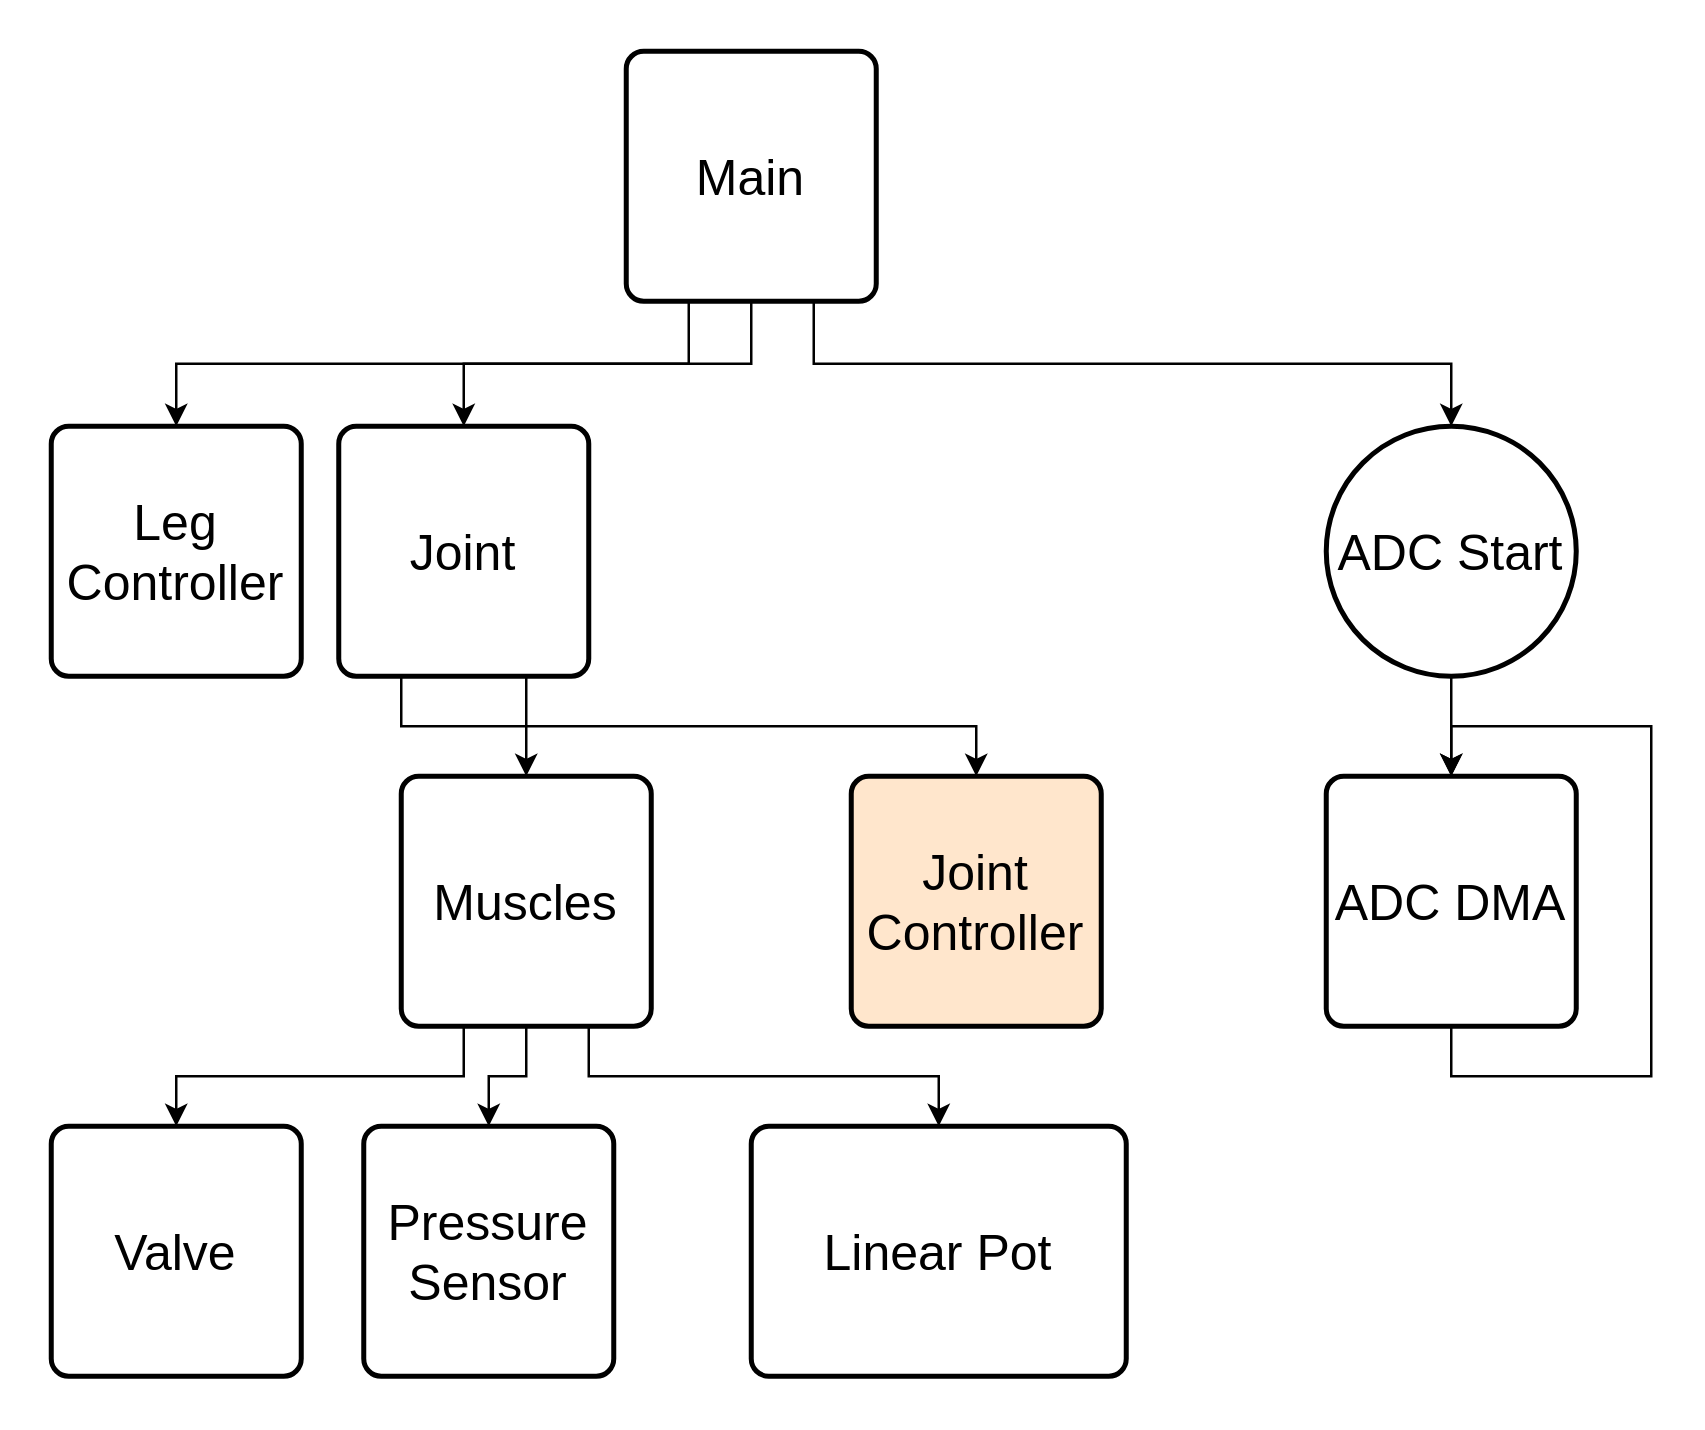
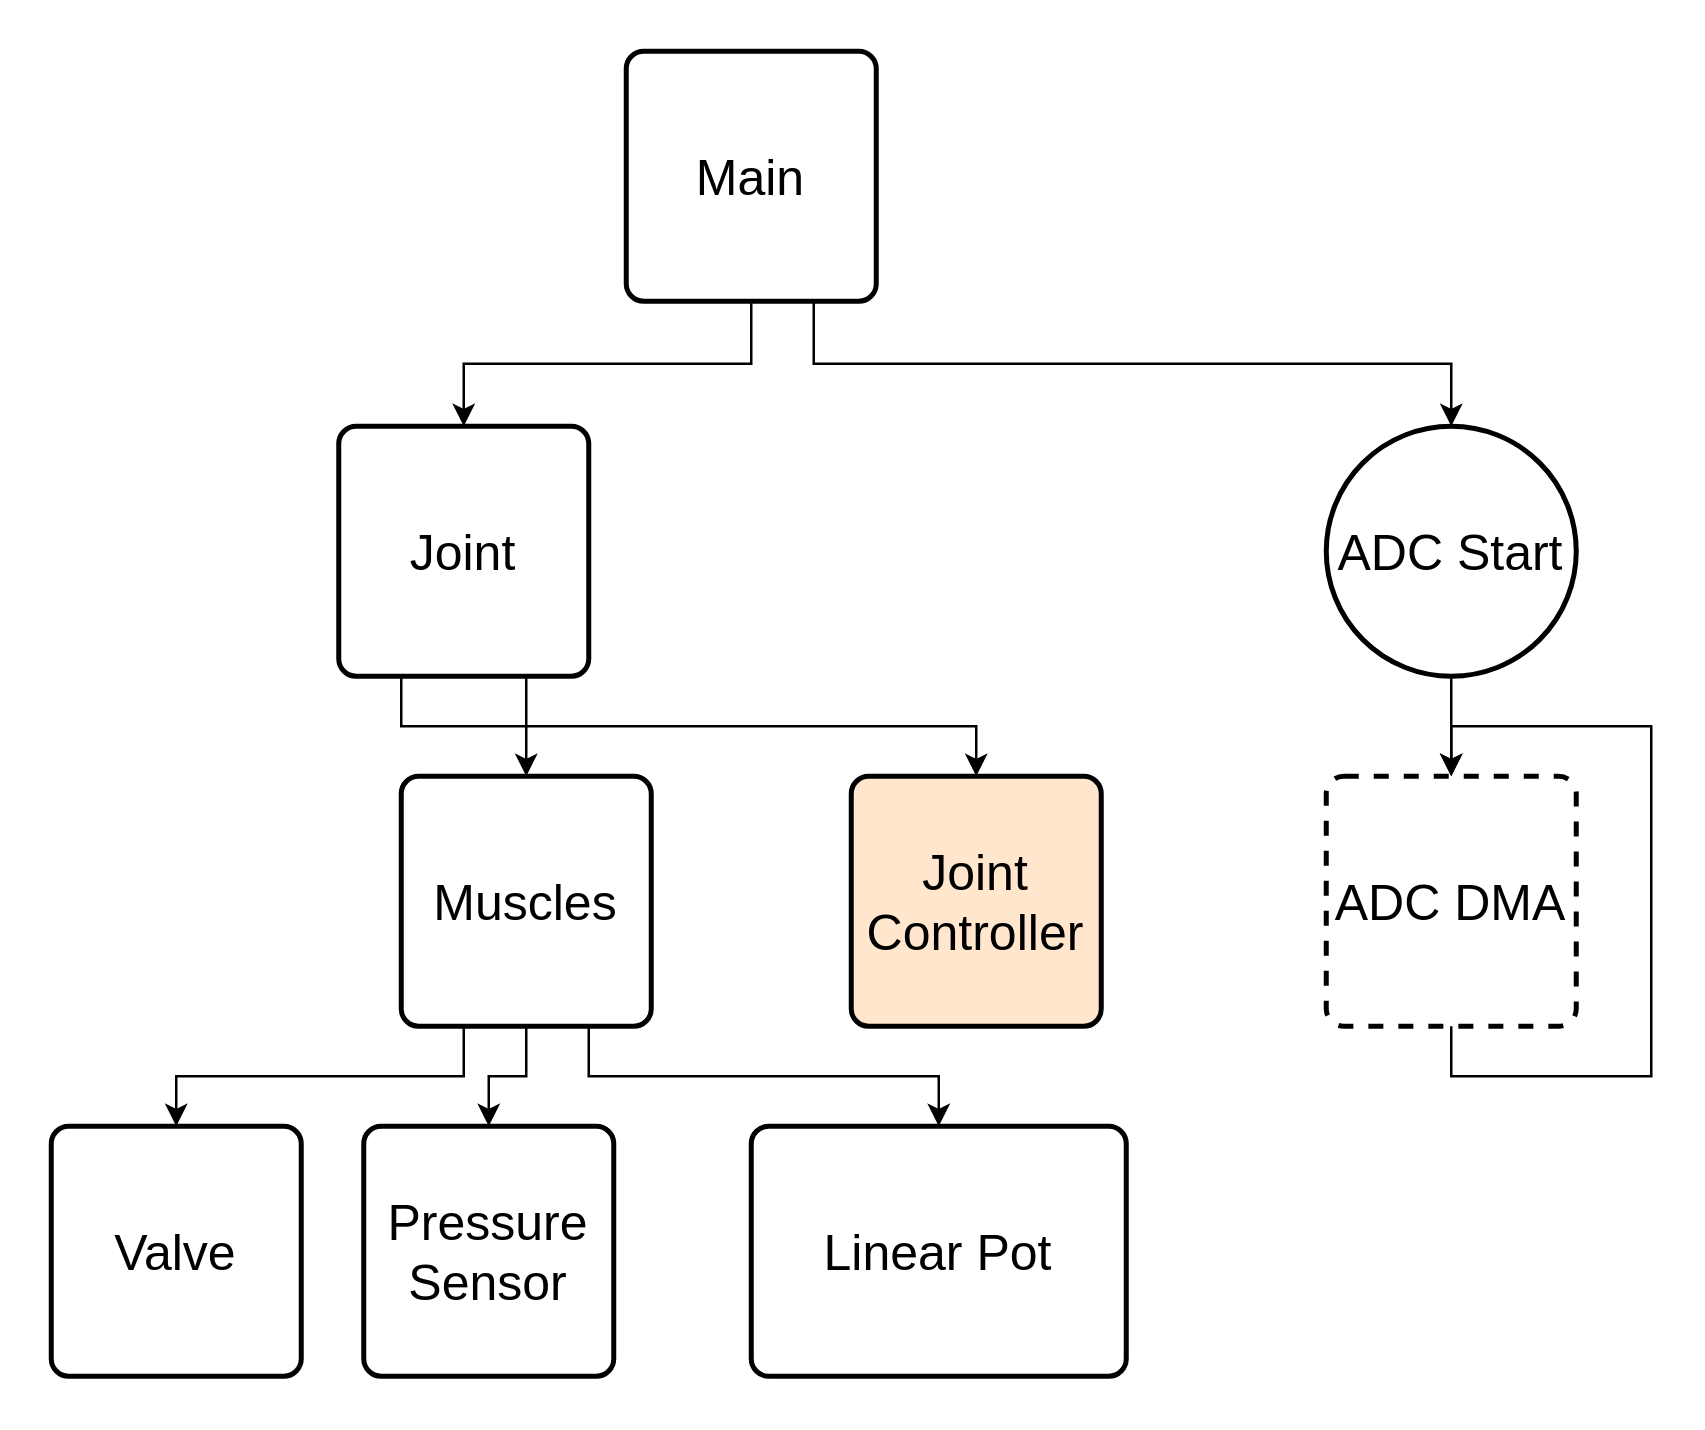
- <mxCell id="3" style="edgeStyle=orthogonalEdgeStyle;rounded=0;orthogonalLoop=1;jettySize=auto;html=1;exitX=0.25;exitY=1;exitDx=0;exitDy=0;" edge="1" parent="1" source="5" target="9"><mxGeometry relative="1" as="geometry" /></mxCell>
- <mxCell id="9" value="&lt;font style=&quot;font-size: 20px&quot;&gt;Leg Controller&lt;/font&gt;" style="rounded=1;whiteSpace=wrap;html=1;absoluteArcSize=1;arcSize=14;strokeWidth=2;" vertex="1" parent="1"><mxGeometry x="20" y="170" width="100" height="100" as="geometry" /></mxCell>
- <mxCell id="8" value="&lt;font style=&quot;font-size: 20px&quot;&gt;ADC DMA&lt;/font&gt;" style="rounded=1;whiteSpace=wrap;html=1;absoluteArcSize=1;arcSize=14;strokeWidth=2;" vertex="1" parent="1"><mxGeometry x="530" y="310" width="100" height="100" as="geometry" /></mxCell>
+ <mxCell id="8" value="&lt;font style=&quot;font-size: 20px&quot;&gt;ADC DMA&lt;/font&gt;" style="rounded=1;whiteSpace=wrap;html=1;absoluteArcSize=1;arcSize=14;strokeWidth=2;dashed=1;" vertex="1" parent="1"><mxGeometry x="530" y="310" width="100" height="100" as="geometry" /></mxCell>
